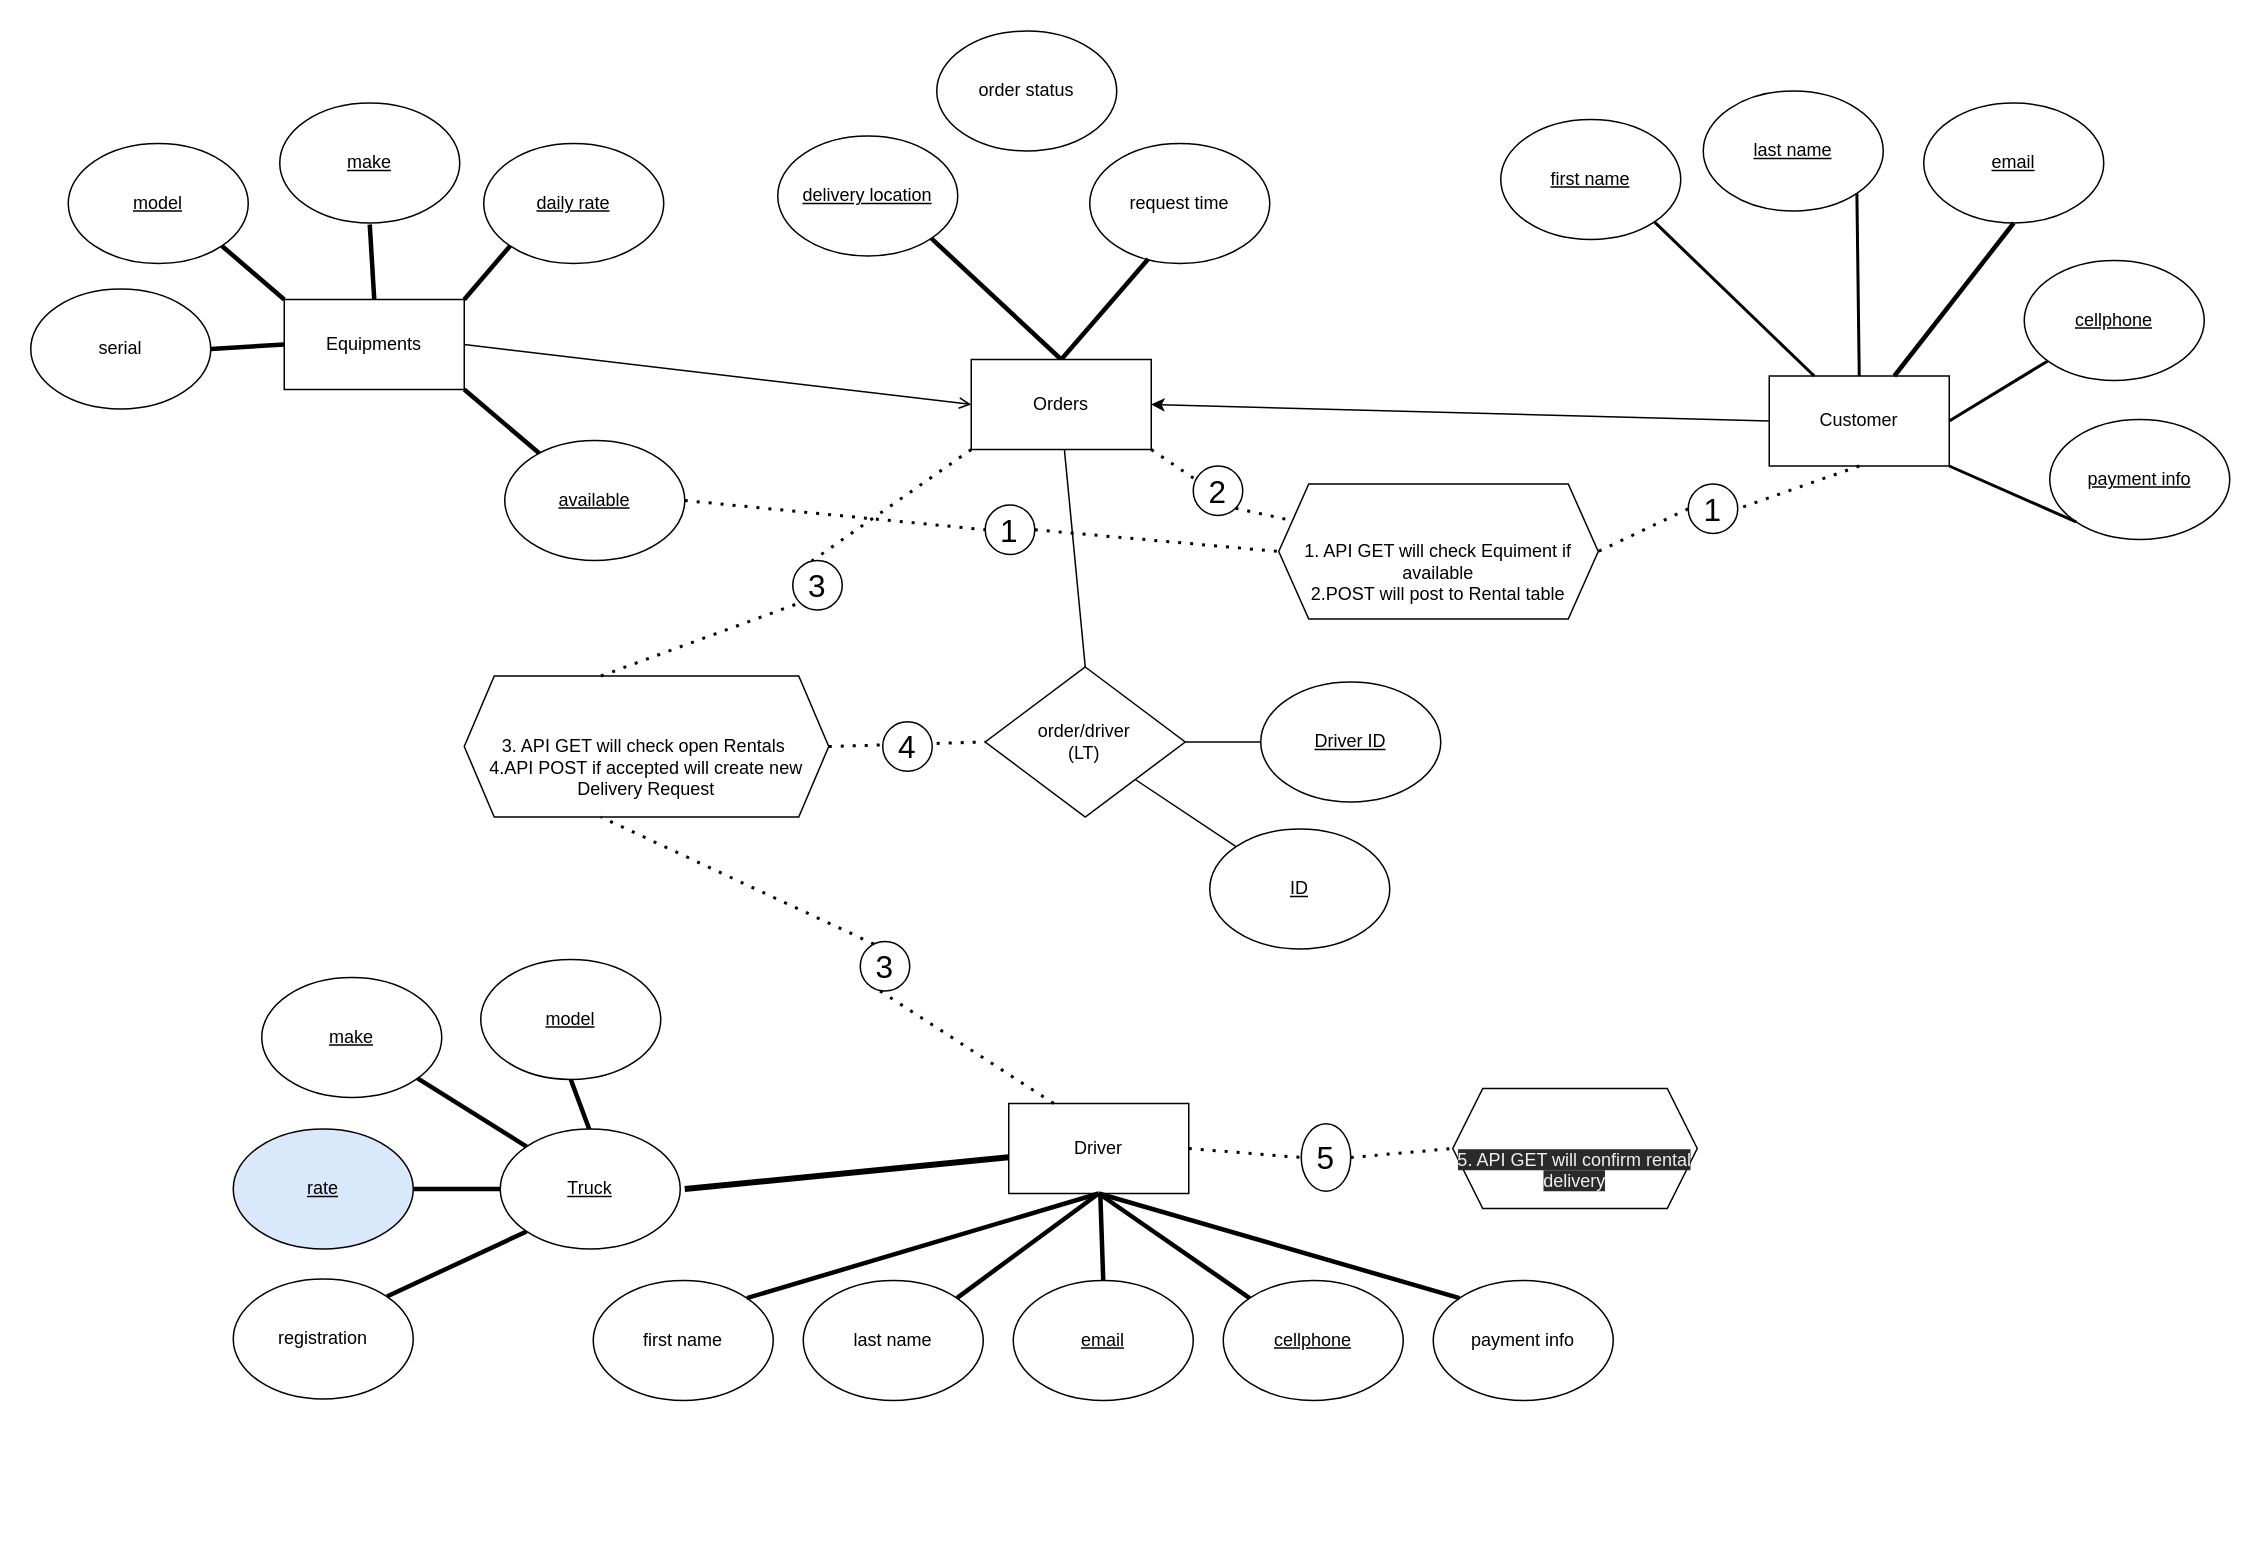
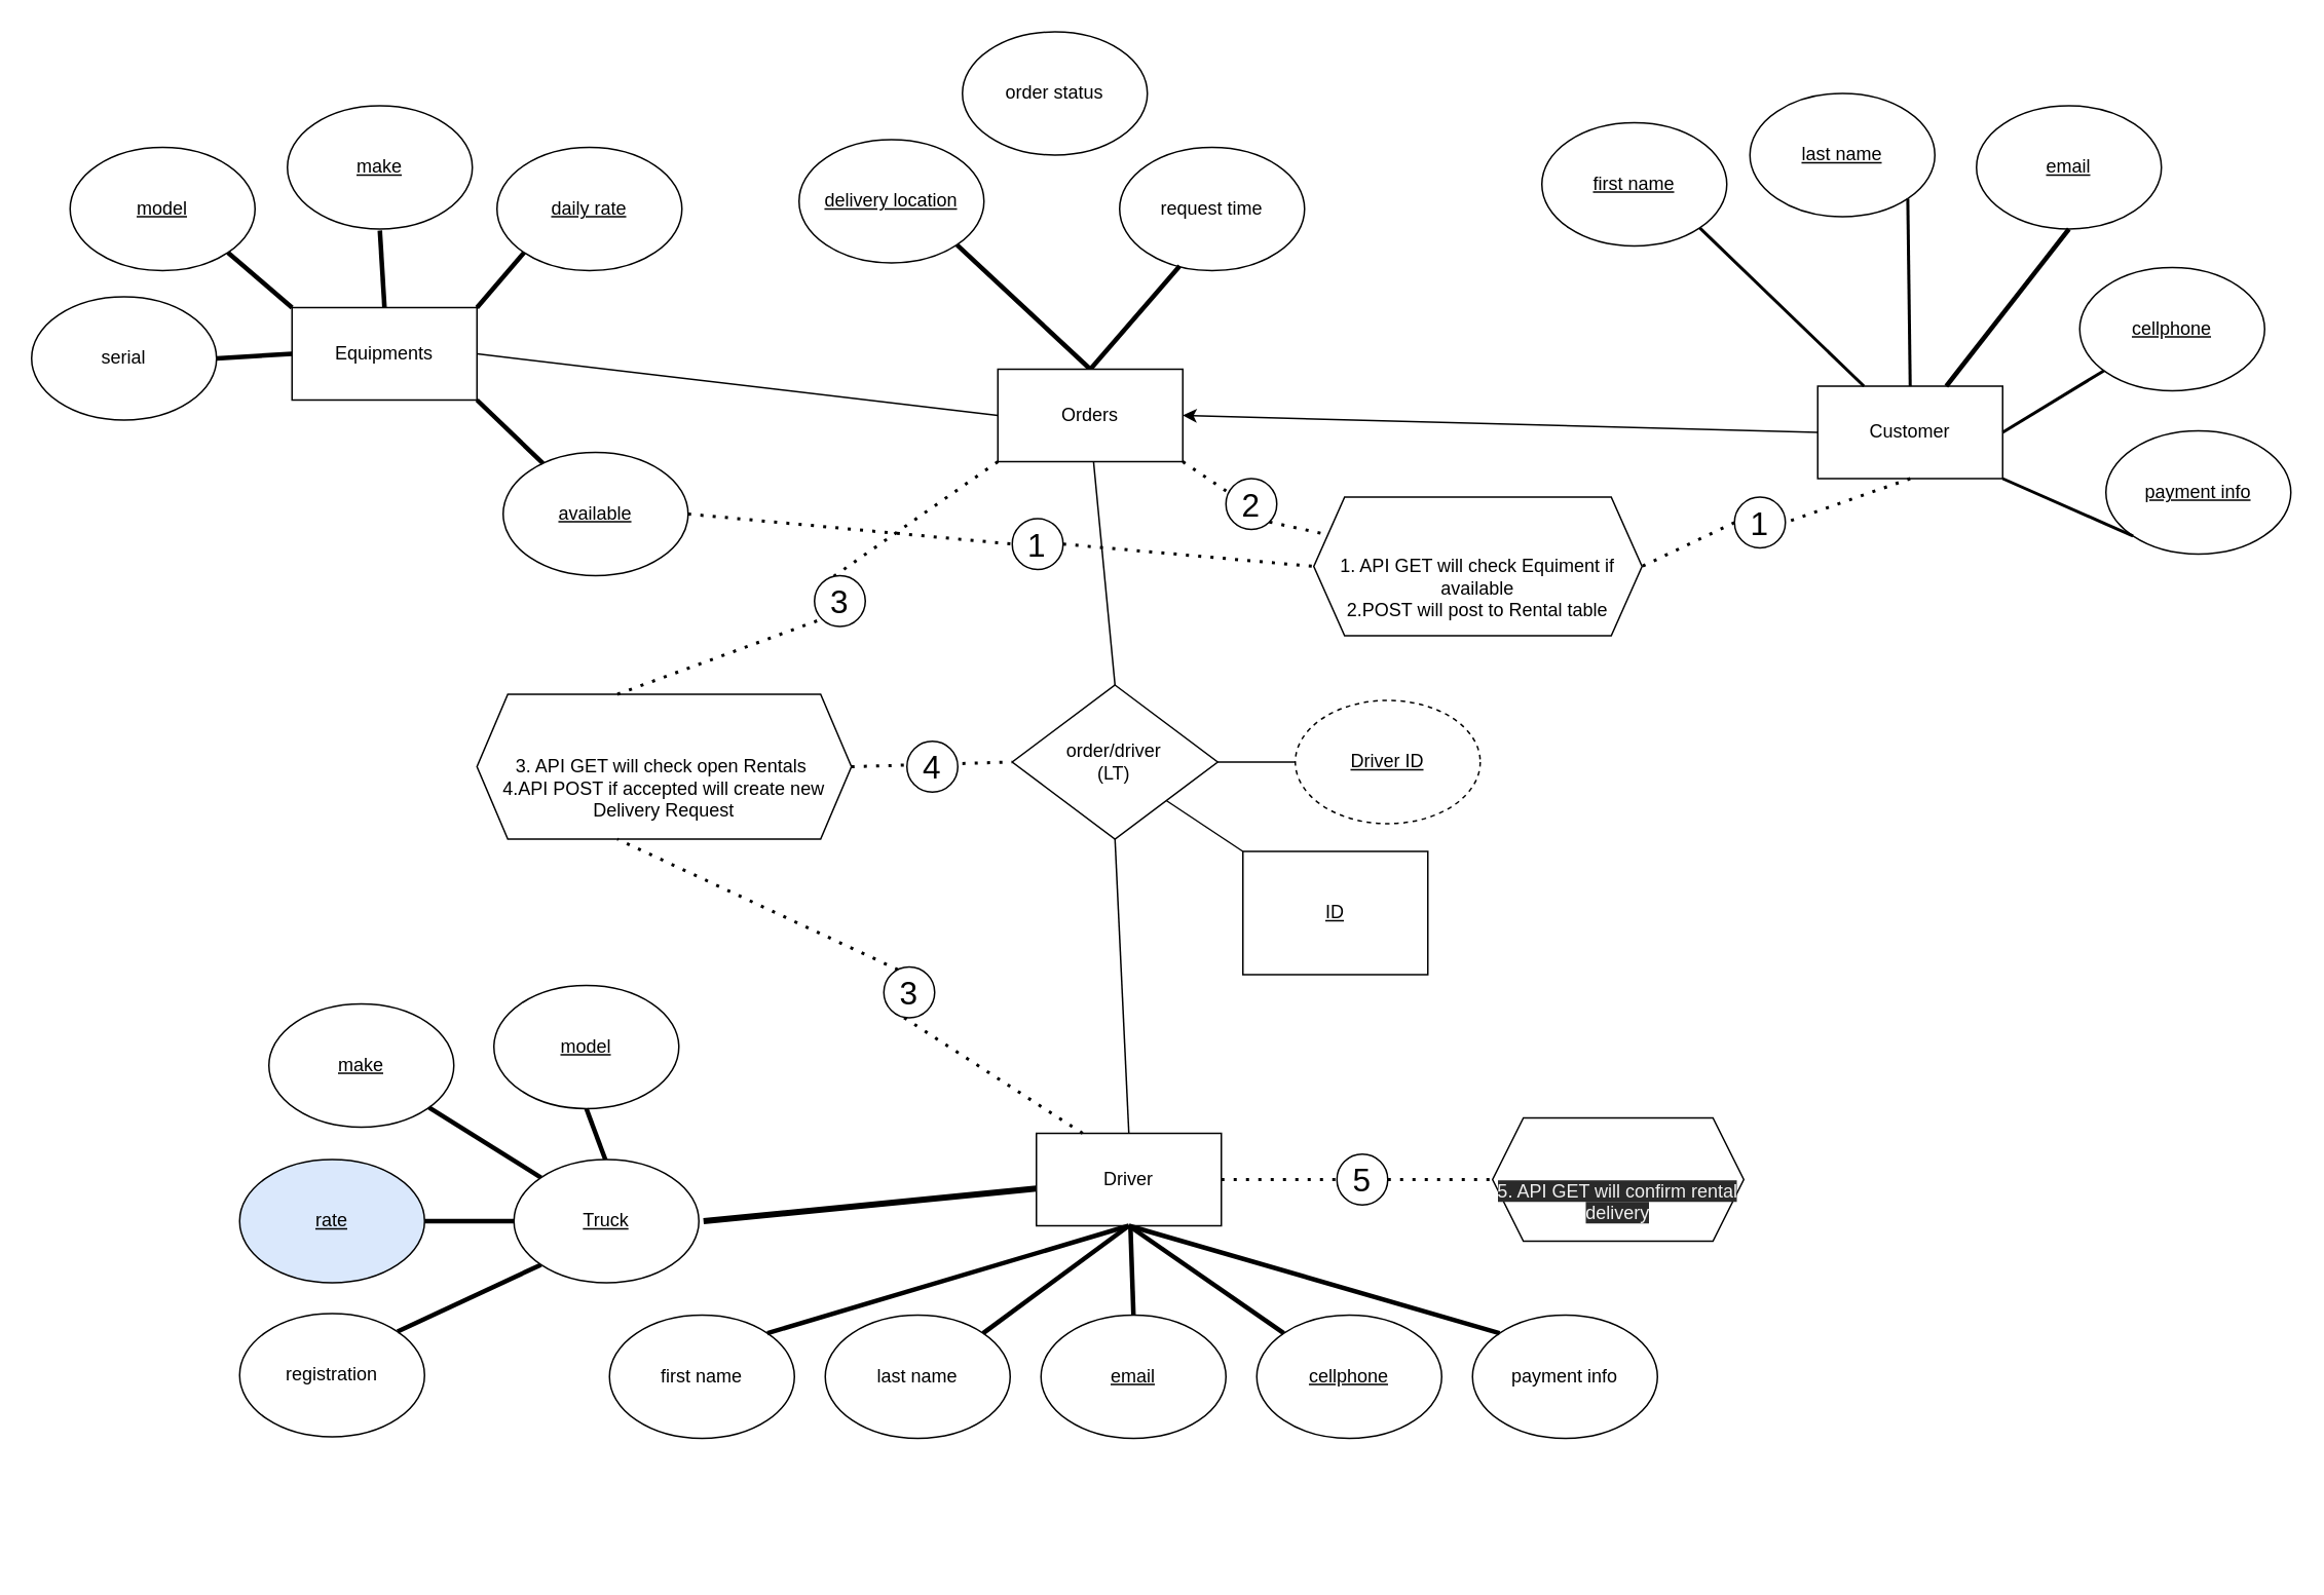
- <mxCell id="49" value="" style="endArrow=open;html=1;exitX=1;exitY=0.5;exitDx=0;exitDy=0;strokeWidth=1;entryX=0;entryY=0.5;entryDx=0;entryDy=0;" parent="1" source="48" target="86" edge="1"><mxGeometry width="50" height="50" relative="1" as="geometry"><mxPoint x="403" y="272" as="sourcePoint" /><mxPoint x="614" y="276" as="targetPoint" /></mxGeometry></mxCell>
+ <mxCell id="49" value="" style="endArrow=none;html=1;exitX=1;exitY=0.5;exitDx=0;exitDy=0;strokeWidth=1;entryX=0;entryY=0.5;entryDx=0;entryDy=0;" parent="1" source="48" target="86" edge="1"><mxGeometry width="50" height="50" relative="1" as="geometry"><mxPoint x="403" y="272" as="sourcePoint" /><mxPoint x="614" y="276" as="targetPoint" /></mxGeometry></mxCell>
- <mxCell id="44" value="&lt;u&gt;available&lt;/u&gt;" style="ellipse;whiteSpace=wrap;html=1;" parent="1" vertex="1"><mxGeometry x="336" y="293" width="120" height="80" as="geometry" /></mxCell>
+ <mxCell id="44" value="&lt;u&gt;available&lt;/u&gt;" style="ellipse;whiteSpace=wrap;html=1;" parent="1" vertex="1"><mxGeometry x="326" y="293" width="120" height="80" as="geometry" /></mxCell>
- <mxCell id="59" value="&lt;u&gt;Driver ID&lt;/u&gt;" style="ellipse;whiteSpace=wrap;html=1;" parent="1" vertex="1"><mxGeometry x="840" y="454" width="120" height="80" as="geometry" /></mxCell>
+ <mxCell id="59" value="&lt;u&gt;Driver ID&lt;/u&gt;" style="ellipse;whiteSpace=wrap;html=1;dashed=1;" parent="1" vertex="1"><mxGeometry x="840" y="454" width="120" height="80" as="geometry" /></mxCell>
- <mxCell id="57" value="&lt;u&gt;ID&lt;/u&gt;" style="ellipse;whiteSpace=wrap;html=1;" parent="1" vertex="1"><mxGeometry x="806" y="552" width="120" height="80" as="geometry" /></mxCell>
+ <mxCell id="57" value="&lt;u&gt;ID&lt;/u&gt;" style="whiteSpace=wrap;html=1;rounded=0;" parent="1" vertex="1"><mxGeometry x="806" y="552" width="120" height="80" as="geometry" /></mxCell>
+ <mxCell id="51" value="" style="endArrow=none;html=1;strokeWidth=1;exitX=0.5;exitY=1;exitDx=0;exitDy=0;entryX=0.5;entryY=0;entryDx=0;entryDy=0;" parent="1" source="50" target="2" edge="1"><mxGeometry width="50" height="50" relative="1" as="geometry"><mxPoint x="924" y="510" as="sourcePoint" /><mxPoint x="1001" y="565" as="targetPoint" /></mxGeometry></mxCell>
- <mxCell id="84" value="&lt;font style=&quot;font-size: 21px&quot;&gt;5&lt;/font&gt;" style="ellipse;whiteSpace=wrap;html=1;aspect=fixed;" parent="1" vertex="1"><mxGeometry x="867" y="748.5" width="33" height="45" as="geometry" /></mxCell>
+ <mxCell id="84" value="&lt;font style=&quot;font-size: 21px&quot;&gt;5&lt;/font&gt;" style="ellipse;whiteSpace=wrap;html=1;aspect=fixed;" parent="1" vertex="1"><mxGeometry x="867" y="748.5" width="33" height="33" as="geometry" /></mxCell>
